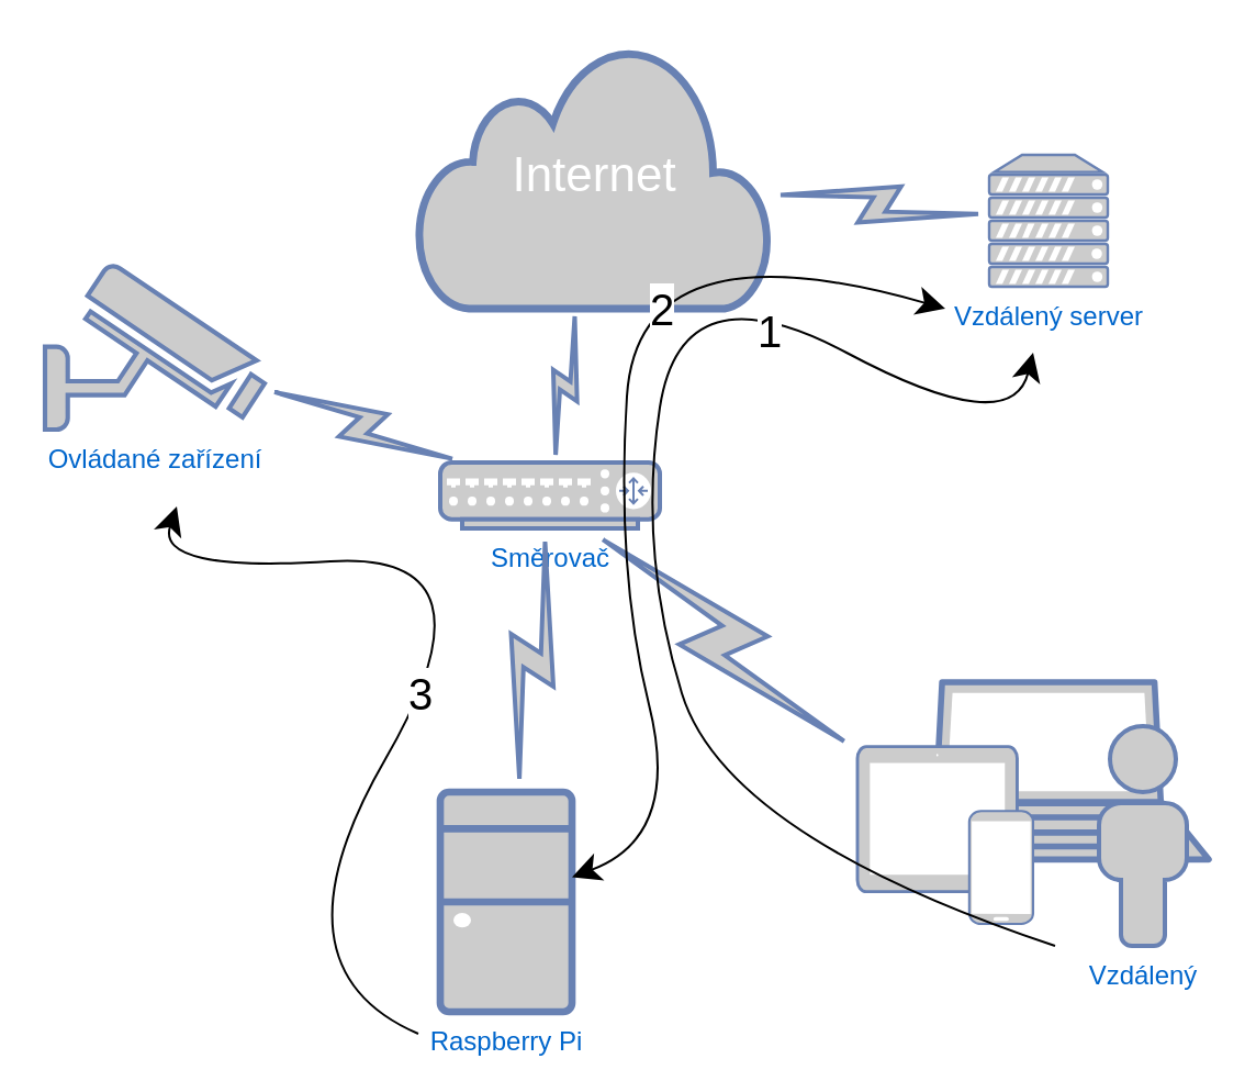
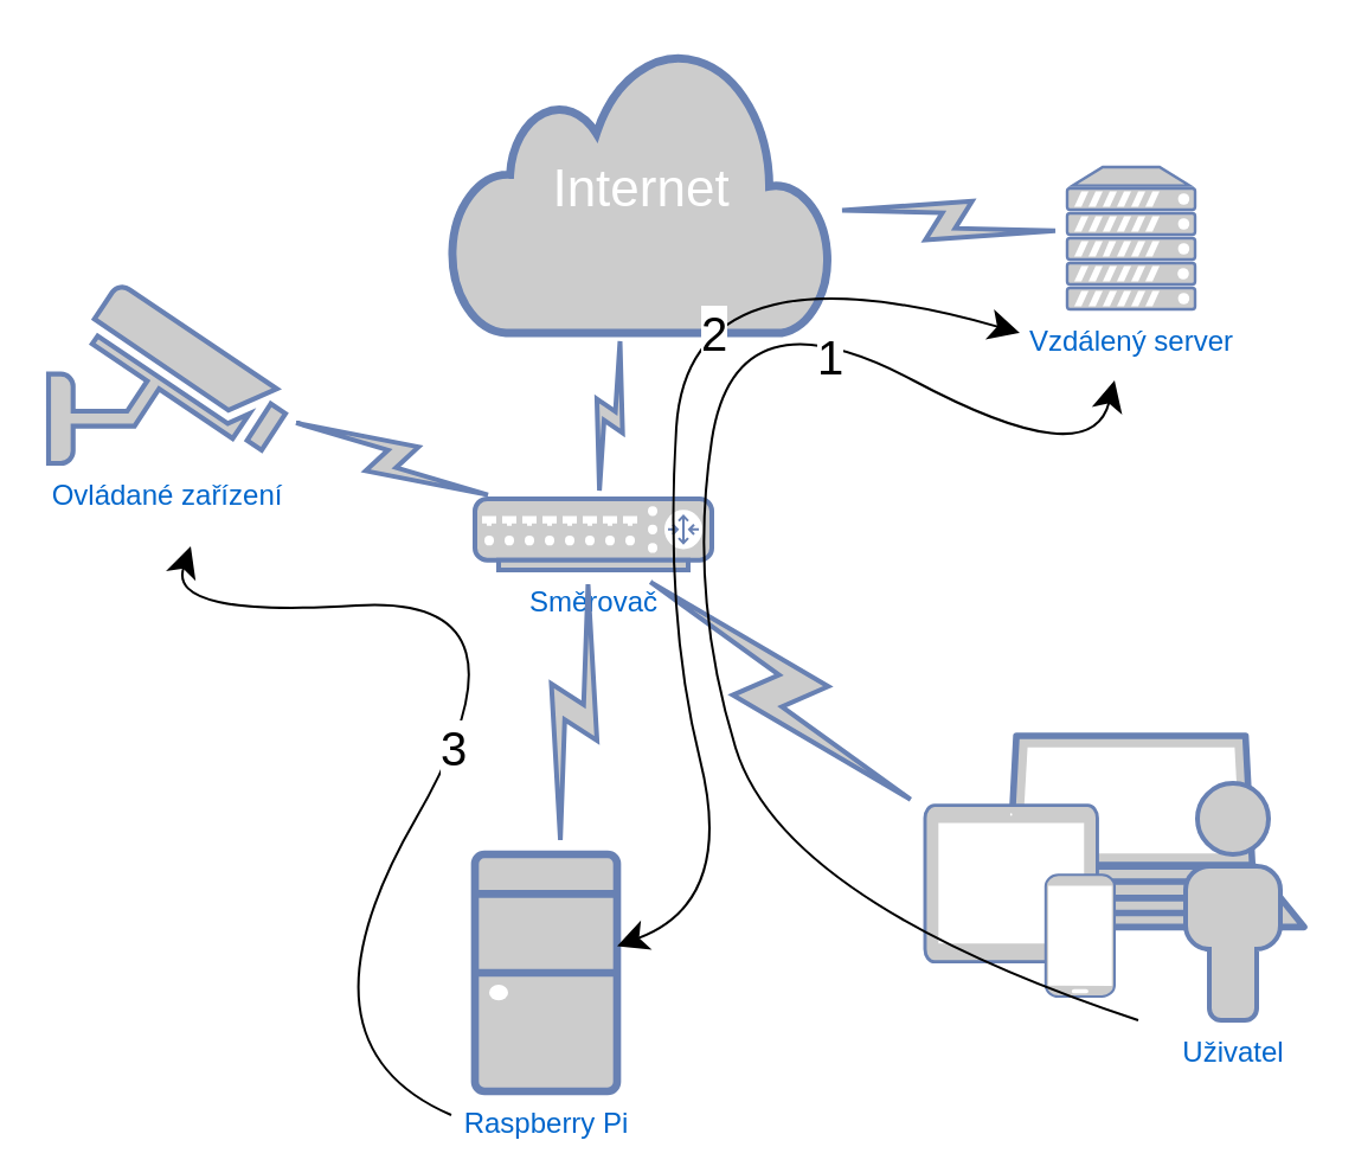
- <mxCell id="11" value="Vzdálený" style="fontColor=#0066CC;verticalAlign=top;verticalLabelPosition=bottom;labelPosition=center;align=center;html=1;outlineConnect=0;fillColor=#CCCCCC;strokeColor=#6881B3;gradientColor=none;gradientDirection=north;strokeWidth=2;shape=mxgraph.networks.user_male;" parent="7" vertex="1"><mxGeometry x="110" y="20" width="40" height="100" as="geometry" /></mxCell>
+ <mxCell id="11" value="Uživatel" style="fontColor=#0066CC;verticalAlign=top;verticalLabelPosition=bottom;labelPosition=center;align=center;html=1;outlineConnect=0;fillColor=#CCCCCC;strokeColor=#6881B3;gradientColor=none;gradientDirection=north;strokeWidth=2;shape=mxgraph.networks.user_male;" parent="7" vertex="1"><mxGeometry x="110" y="20" width="40" height="100" as="geometry" /></mxCell>
